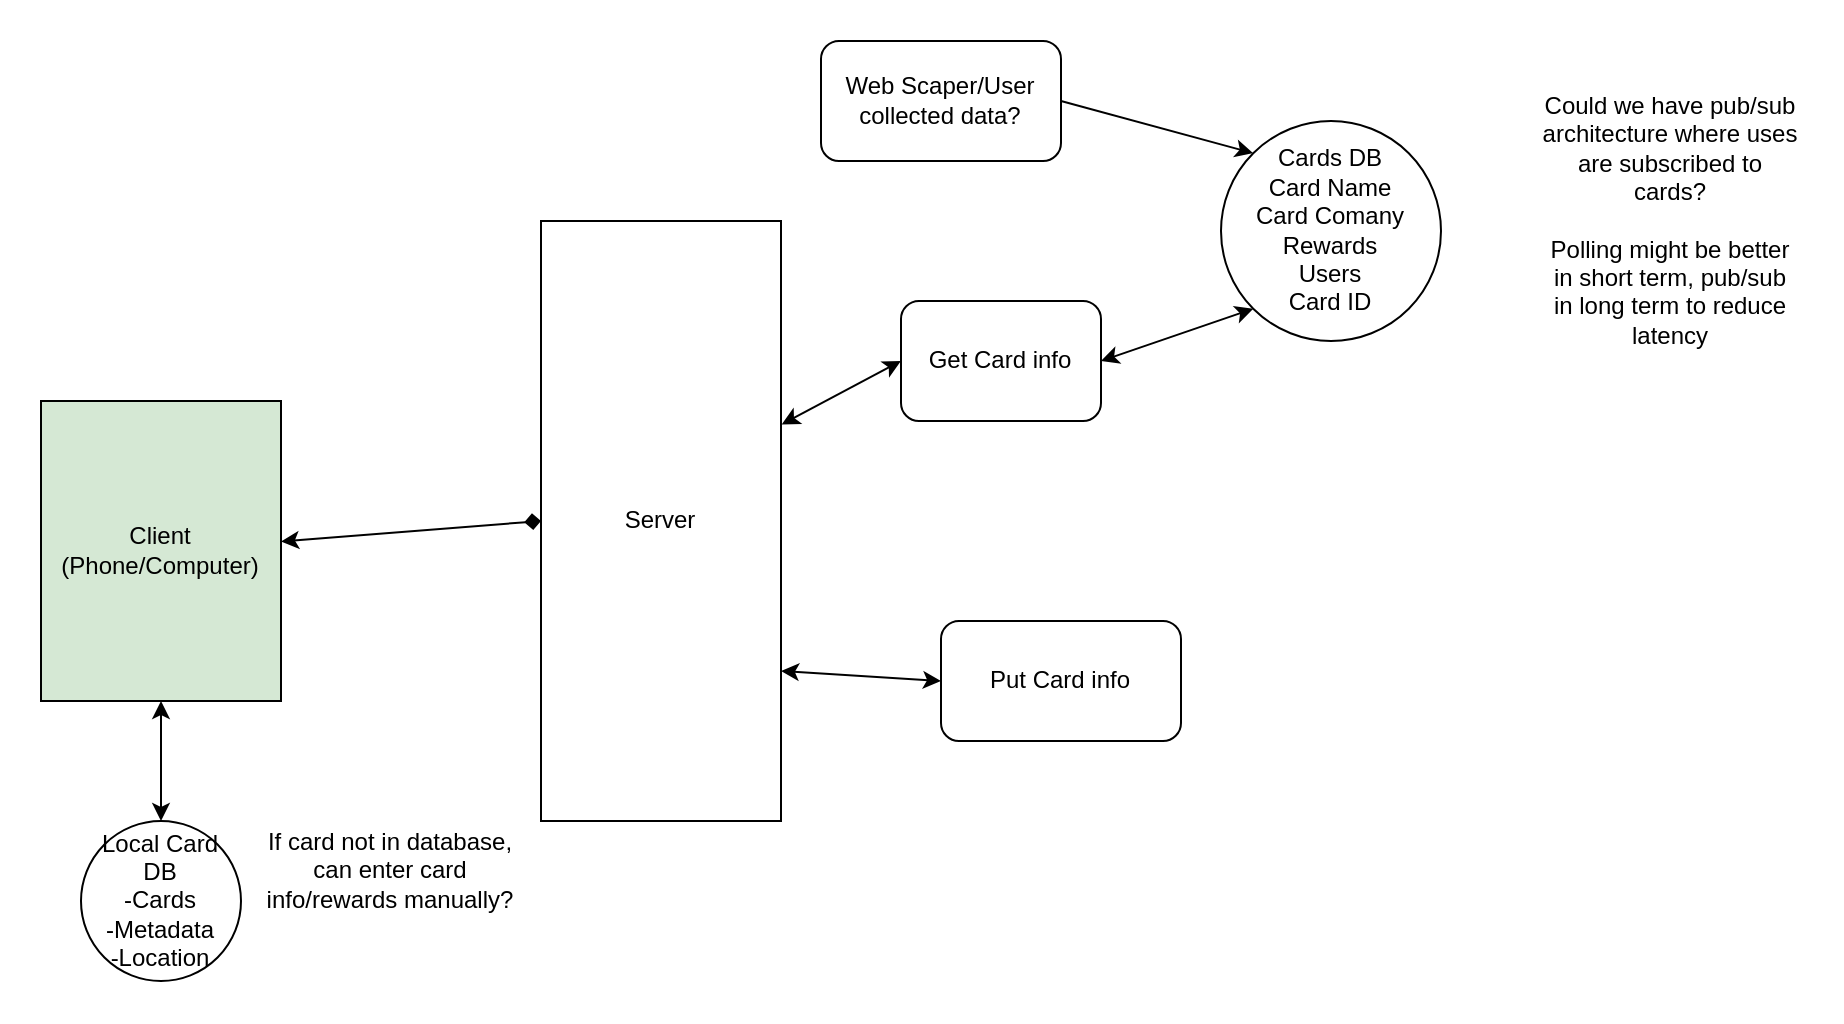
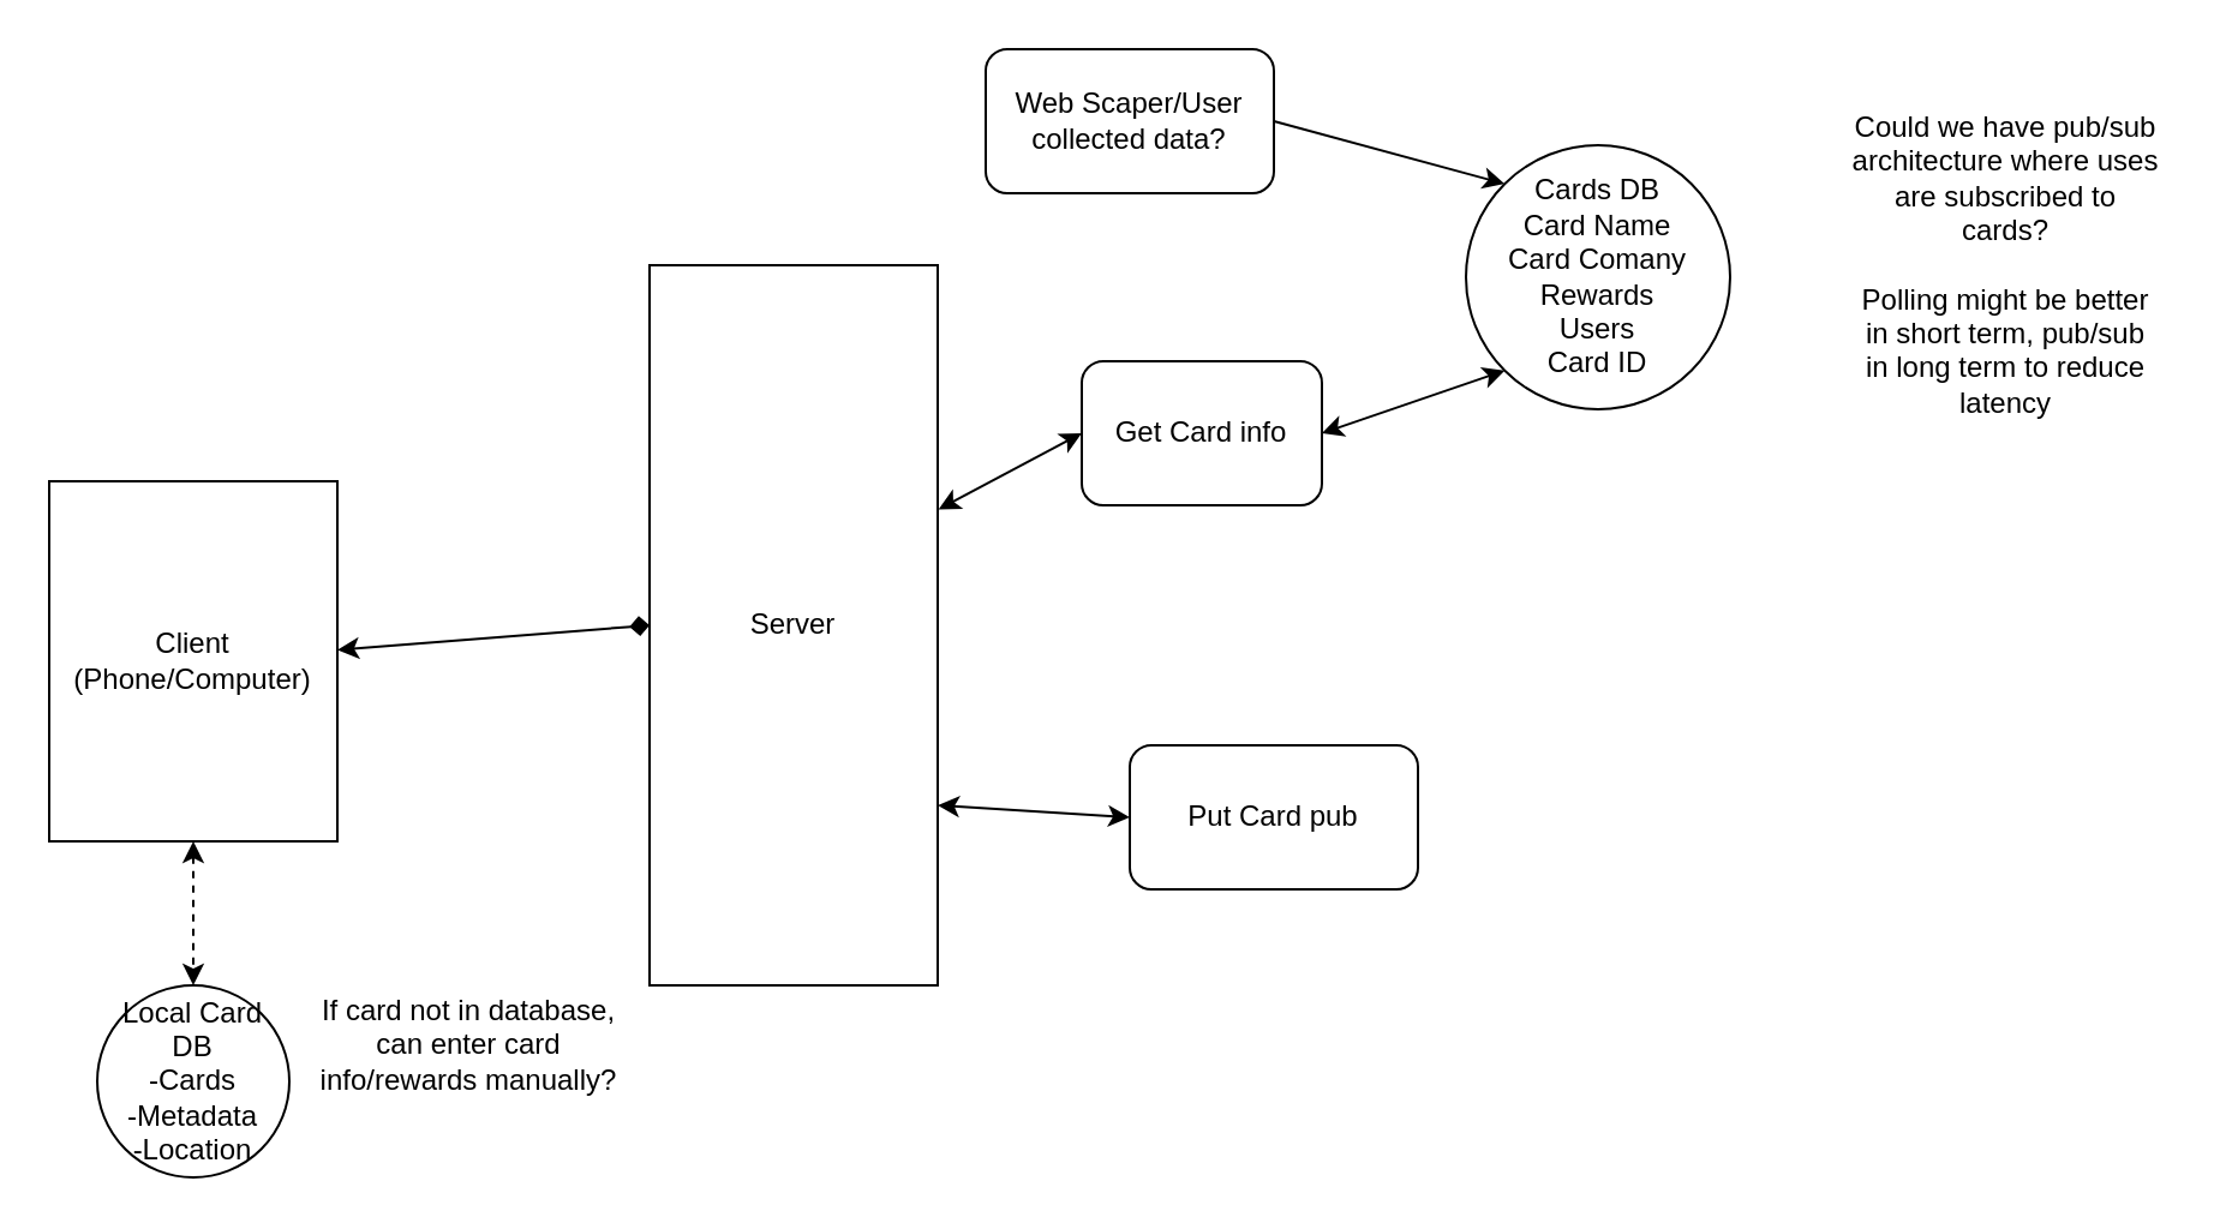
- <mxCell id="2" value="Client&lt;br&gt;(Phone/Computer)" style="rounded=0;whiteSpace=wrap;html=1;fillColor=#d5e8d4;" parent="1" vertex="1"><mxGeometry x="20" y="200" width="120" height="150" as="geometry" /></mxCell>
+ <mxCell id="2" value="Client&lt;br&gt;(Phone/Computer)" style="rounded=0;whiteSpace=wrap;html=1;" parent="1" vertex="1"><mxGeometry x="20" y="200" width="120" height="150" as="geometry" /></mxCell>
- <mxCell id="14" value="Put Card info" style="rounded=1;whiteSpace=wrap;html=1;" parent="1" vertex="1"><mxGeometry x="470" y="310" width="120" height="60" as="geometry" /></mxCell>
+ <mxCell id="14" value="Put Card pub" style="rounded=1;whiteSpace=wrap;html=1;" parent="1" vertex="1"><mxGeometry x="470" y="310" width="120" height="60" as="geometry" /></mxCell>
- <mxCell id="6" value="" style="endArrow=classic;startArrow=classic;html=1;exitX=0.5;exitY=1;exitDx=0;exitDy=0;entryX=0.5;entryY=0;entryDx=0;entryDy=0;" parent="1" source="2" target="5" edge="1"><mxGeometry width="50" height="50" relative="1" as="geometry"><mxPoint x="280" y="500" as="sourcePoint" /><mxPoint x="330" y="450" as="targetPoint" /></mxGeometry></mxCell>
+ <mxCell id="6" value="" style="endArrow=classic;startArrow=classic;html=1;exitX=0.5;exitY=1;exitDx=0;exitDy=0;entryX=0.5;entryY=0;entryDx=0;entryDy=0;dashed=1;" parent="1" source="2" target="5" edge="1"><mxGeometry width="50" height="50" relative="1" as="geometry"><mxPoint x="280" y="500" as="sourcePoint" /><mxPoint x="330" y="450" as="targetPoint" /></mxGeometry></mxCell>
